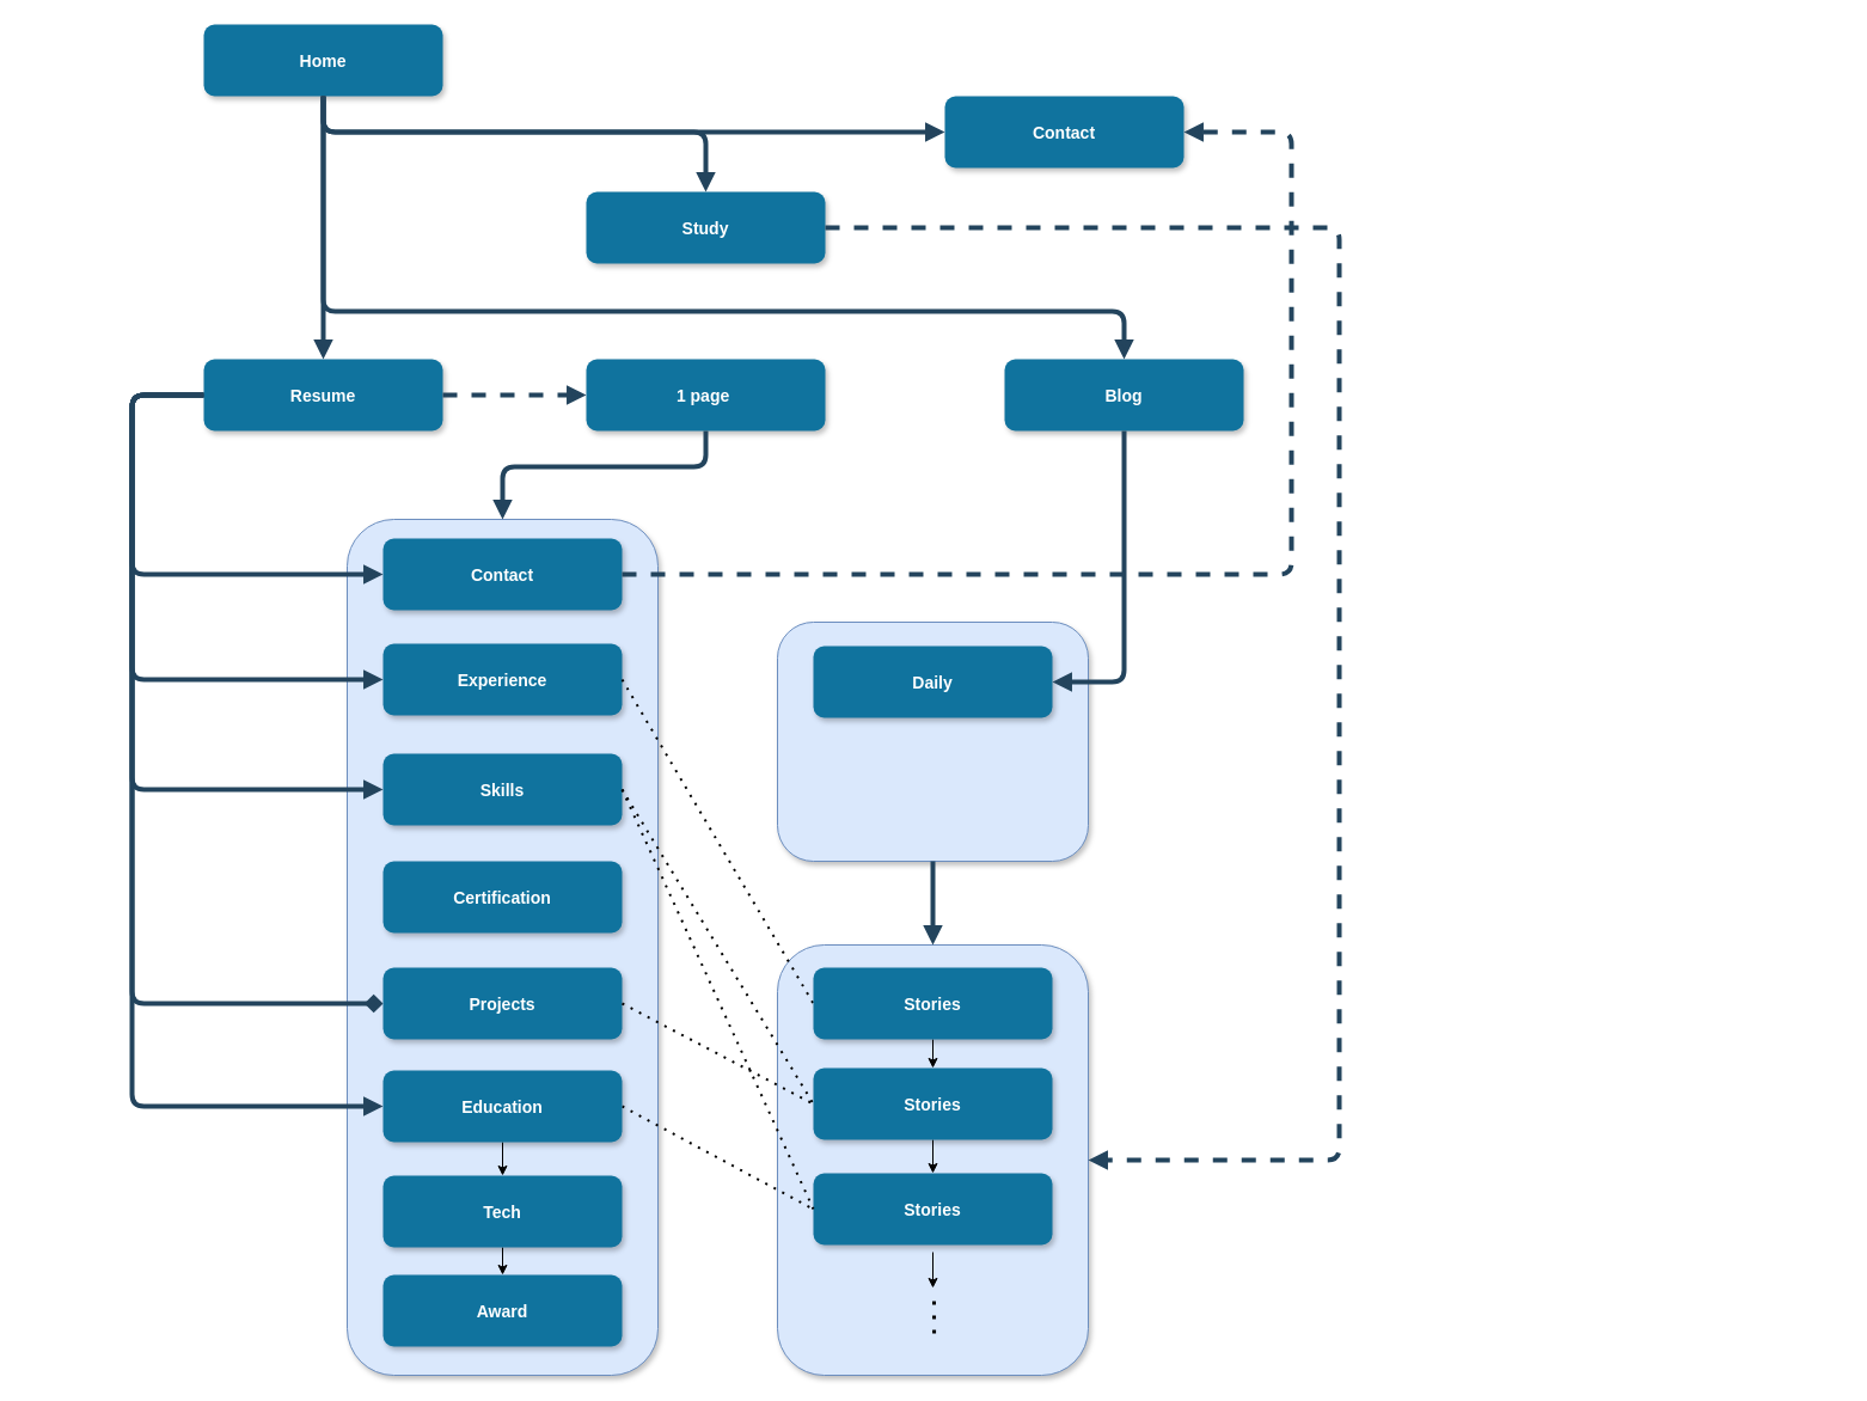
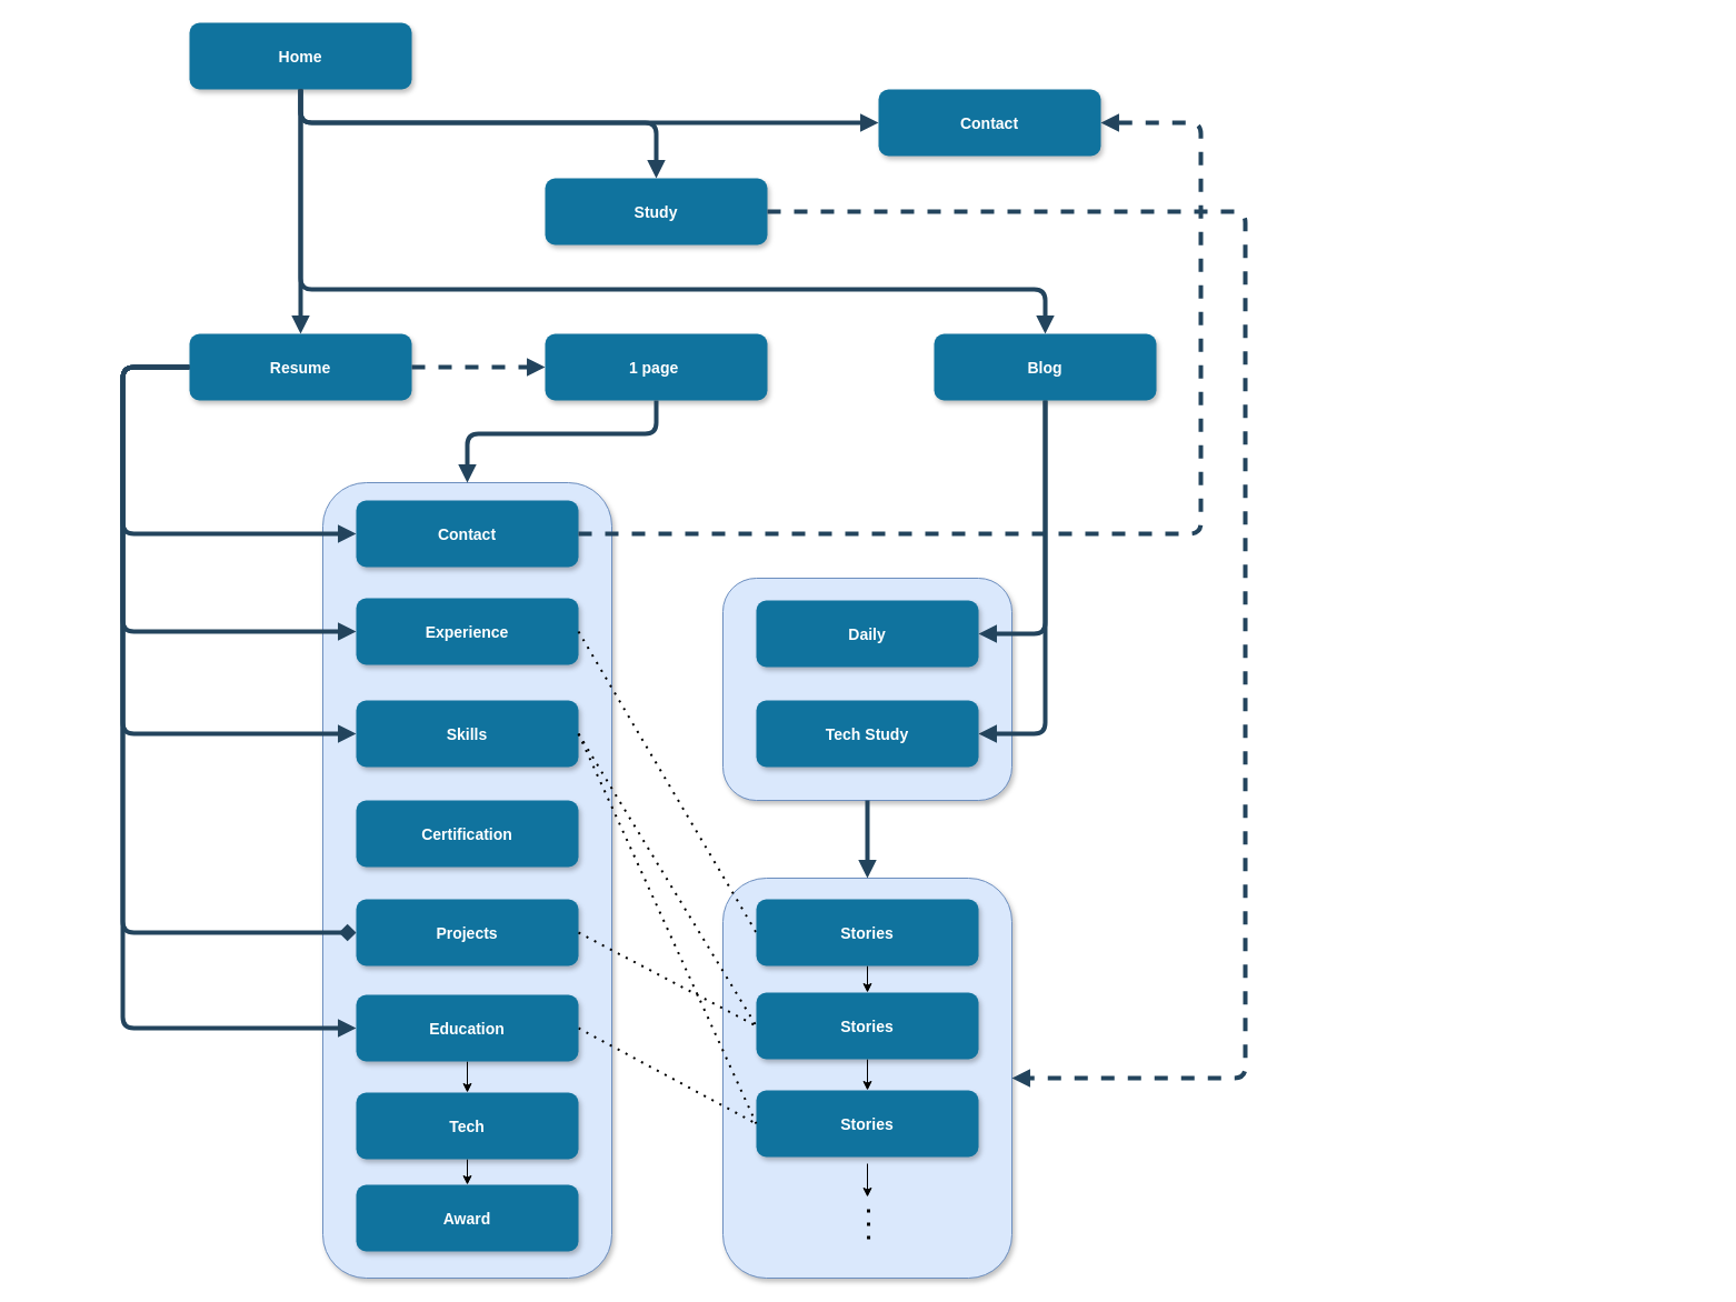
+ <mxCell id="14" value="" style="edgeStyle=elbowEdgeStyle;elbow=vertical;strokeWidth=4;endArrow=block;endFill=1;fontStyle=1;strokeColor=#23445D;startArrow=none;entryX=1;entryY=0.5;entryDx=0;entryDy=0;exitX=0.5;exitY=1;exitDx=0;exitDy=0;" parent="1" source="20" target="23" edge="1"><mxGeometry x="420" y="165.5" width="100" height="100" as="geometry"><mxPoint x="1290" y="260" as="sourcePoint" /><mxPoint x="1460" y="520" as="targetPoint" /><Array as="points"><mxPoint x="920" y="660" /><mxPoint x="1390" y="530" /><mxPoint x="630" y="340" /><mxPoint x="1460" y="330" /><mxPoint x="1240" y="485.5" /></Array></mxGeometry></mxCell>
+ <mxCell id="23" value="Tech Study" style="rounded=1;fillColor=#10739E;strokeColor=none;shadow=1;gradientColor=none;fontStyle=1;fontColor=#FFFFFF;fontSize=14;" parent="1" vertex="1"><mxGeometry x="680" y="630" width="200" height="60" as="geometry" /></mxCell>
